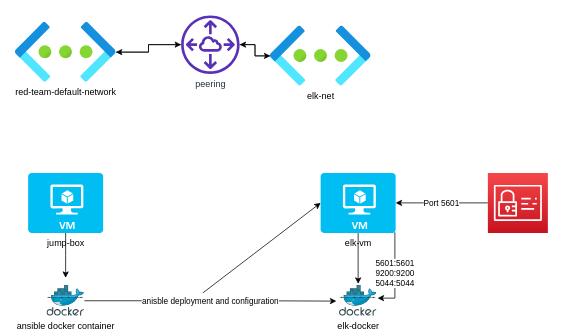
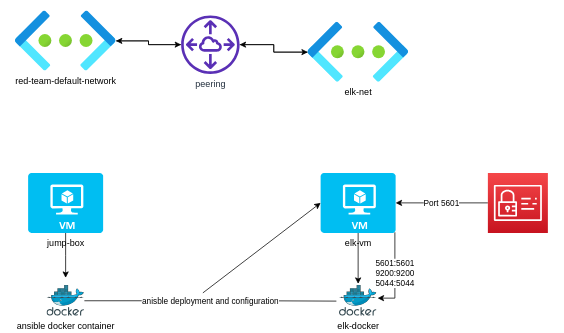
- <mxCell id="3" value="red-team-default-network" style="aspect=fixed;html=1;points=[];align=center;image;fontSize=12;image=img/lib/azure2/networking/Virtual_Networks.svg;" parent="1" vertex="1"><mxGeometry x="20" y="29" width="134" height="80" as="geometry" /></mxCell>
+ <mxCell id="3" value="red-team-default-network" style="aspect=fixed;html=1;points=[];align=center;image;fontSize=12;image=img/lib/azure2/networking/Virtual_Networks.svg;" parent="1" vertex="1"><mxGeometry x="20" y="14" width="134" height="80" as="geometry" /></mxCell>
- <mxCell id="5" value="elk-net" style="aspect=fixed;html=1;points=[];align=center;image;fontSize=12;image=img/lib/azure2/networking/Virtual_Networks.svg;" parent="1" vertex="1"><mxGeometry x="360" y="34" width="134" height="80" as="geometry" /></mxCell>
+ <mxCell id="5" value="elk-net" style="aspect=fixed;html=1;points=[];align=center;image;fontSize=12;image=img/lib/azure2/networking/Virtual_Networks.svg;" parent="1" vertex="1"><mxGeometry x="410" y="29" width="134" height="80" as="geometry" /></mxCell>
- <mxCell id="14" value="anisble deployment and configuration" style="edgeStyle=orthogonalEdgeStyle;rounded=0;orthogonalLoop=1;jettySize=auto;html=1;entryX=-0.08;entryY=0.512;entryDx=0;entryDy=0;entryPerimeter=0;" parent="1" source="15" target="16" edge="1"><mxGeometry relative="1" as="geometry"><mxPoint x="32" y="400.5" as="targetPoint" /><Array as="points"><mxPoint x="340" y="401" /><mxPoint x="340" y="401" /></Array></mxGeometry></mxCell>
+ <mxCell id="14" value="anisble deployment and configuration" style="edgeStyle=orthogonalEdgeStyle;rounded=0;orthogonalLoop=1;jettySize=auto;html=1;entryX=-0.08;entryY=0.512;entryDx=0;entryDy=0;entryPerimeter=0;endArrow=none;" parent="1" source="15" target="16" edge="1"><mxGeometry relative="1" as="geometry"><mxPoint x="32" y="400.5" as="targetPoint" /><Array as="points"><mxPoint x="340" y="401" /><mxPoint x="340" y="401" /></Array></mxGeometry></mxCell>
